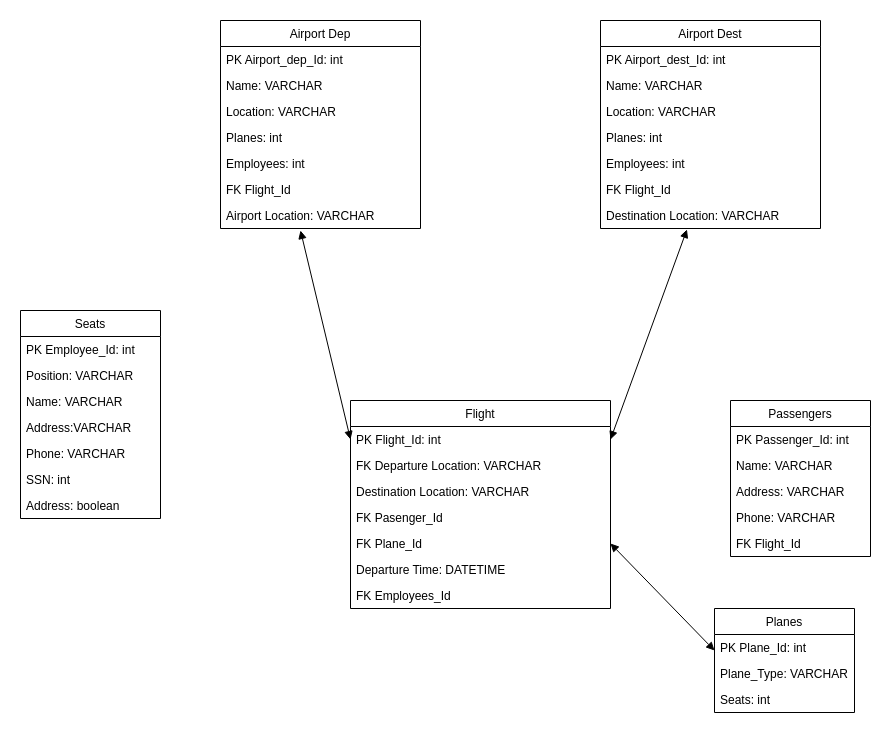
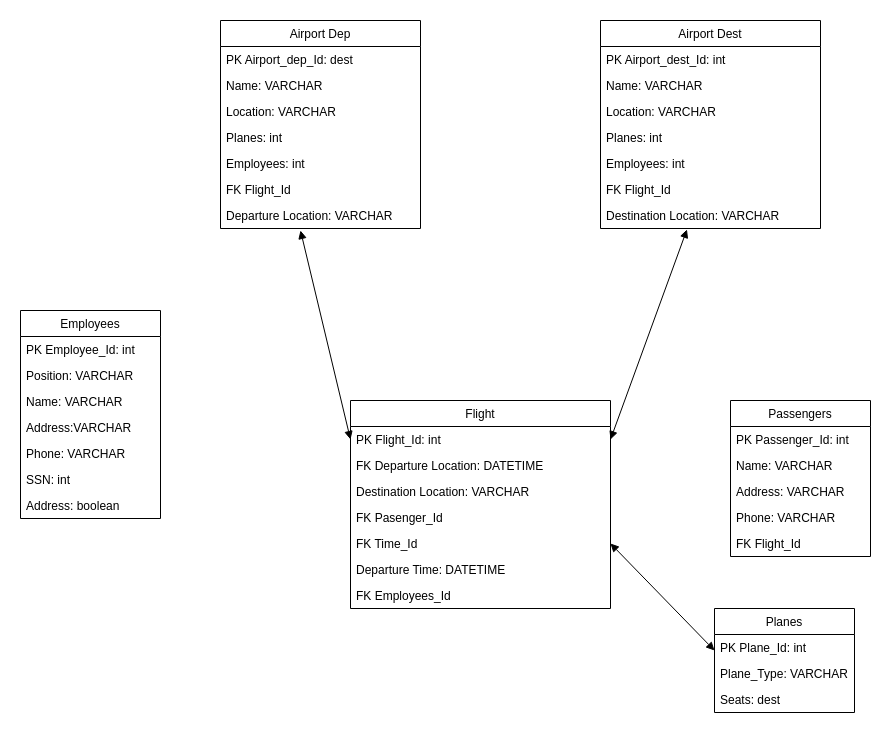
- <mxCell id="11" value="PK Airport_dep_Id: int" style="text;strokeColor=none;fillColor=none;align=left;verticalAlign=top;spacingLeft=4;spacingRight=4;overflow=hidden;rotatable=0;points=[[0,0.5],[1,0.5]];portConstraint=eastwest;" vertex="1" parent="10"><mxGeometry y="26" width="200" height="26" as="geometry" /></mxCell>
+ <mxCell id="11" value="PK Airport_dep_Id: dest" style="text;strokeColor=none;fillColor=none;align=left;verticalAlign=top;spacingLeft=4;spacingRight=4;overflow=hidden;rotatable=0;points=[[0,0.5],[1,0.5]];portConstraint=eastwest;" vertex="1" parent="10"><mxGeometry y="26" width="200" height="26" as="geometry" /></mxCell>
- <mxCell id="17" value="Airport Location: VARCHAR" style="text;strokeColor=none;fillColor=none;align=left;verticalAlign=top;spacingLeft=4;spacingRight=4;overflow=hidden;rotatable=0;points=[[0,0.5],[1,0.5]];portConstraint=eastwest;" vertex="1" parent="10"><mxGeometry y="182" width="200" height="26" as="geometry" /></mxCell>
+ <mxCell id="17" value="Departure Location: VARCHAR" style="text;strokeColor=none;fillColor=none;align=left;verticalAlign=top;spacingLeft=4;spacingRight=4;overflow=hidden;rotatable=0;points=[[0,0.5],[1,0.5]];portConstraint=eastwest;" vertex="1" parent="10"><mxGeometry y="182" width="200" height="26" as="geometry" /></mxCell>
- <mxCell id="28" value="Seats" style="swimlane;fontStyle=0;childLayout=stackLayout;horizontal=1;startSize=26;fillColor=none;horizontalStack=0;resizeParent=1;resizeParentMax=0;resizeLast=0;collapsible=1;marginBottom=0;" vertex="1" parent="1"><mxGeometry x="20" y="310" width="140" height="208" as="geometry" /></mxCell>
+ <mxCell id="28" value="Employees" style="swimlane;fontStyle=0;childLayout=stackLayout;horizontal=1;startSize=26;fillColor=none;horizontalStack=0;resizeParent=1;resizeParentMax=0;resizeLast=0;collapsible=1;marginBottom=0;" vertex="1" parent="1"><mxGeometry x="20" y="310" width="140" height="208" as="geometry" /></mxCell>
- <mxCell id="4" value="FK Departure Location: VARCHAR" style="text;strokeColor=none;fillColor=none;align=left;verticalAlign=top;spacingLeft=4;spacingRight=4;overflow=hidden;rotatable=0;points=[[0,0.5],[1,0.5]];portConstraint=eastwest;" vertex="1" parent="2"><mxGeometry y="52" width="260" height="26" as="geometry" /></mxCell>
+ <mxCell id="4" value="FK Departure Location: DATETIME" style="text;strokeColor=none;fillColor=none;align=left;verticalAlign=top;spacingLeft=4;spacingRight=4;overflow=hidden;rotatable=0;points=[[0,0.5],[1,0.5]];portConstraint=eastwest;" vertex="1" parent="2"><mxGeometry y="52" width="260" height="26" as="geometry" /></mxCell>
- <mxCell id="7" value="FK Plane_Id" style="text;strokeColor=none;fillColor=none;align=left;verticalAlign=top;spacingLeft=4;spacingRight=4;overflow=hidden;rotatable=0;points=[[0,0.5],[1,0.5]];portConstraint=eastwest;" vertex="1" parent="2"><mxGeometry y="130" width="260" height="26" as="geometry" /></mxCell>
+ <mxCell id="7" value="FK Time_Id" style="text;strokeColor=none;fillColor=none;align=left;verticalAlign=top;spacingLeft=4;spacingRight=4;overflow=hidden;rotatable=0;points=[[0,0.5],[1,0.5]];portConstraint=eastwest;" vertex="1" parent="2"><mxGeometry y="130" width="260" height="26" as="geometry" /></mxCell>
- <mxCell id="21" value="Seats: int" style="text;strokeColor=none;fillColor=none;align=left;verticalAlign=top;spacingLeft=4;spacingRight=4;overflow=hidden;rotatable=0;points=[[0,0.5],[1,0.5]];portConstraint=eastwest;" vertex="1" parent="18"><mxGeometry y="78" width="140" height="26" as="geometry" /></mxCell>
+ <mxCell id="21" value="Seats: dest" style="text;strokeColor=none;fillColor=none;align=left;verticalAlign=top;spacingLeft=4;spacingRight=4;overflow=hidden;rotatable=0;points=[[0,0.5],[1,0.5]];portConstraint=eastwest;" vertex="1" parent="18"><mxGeometry y="78" width="140" height="26" as="geometry" /></mxCell>
